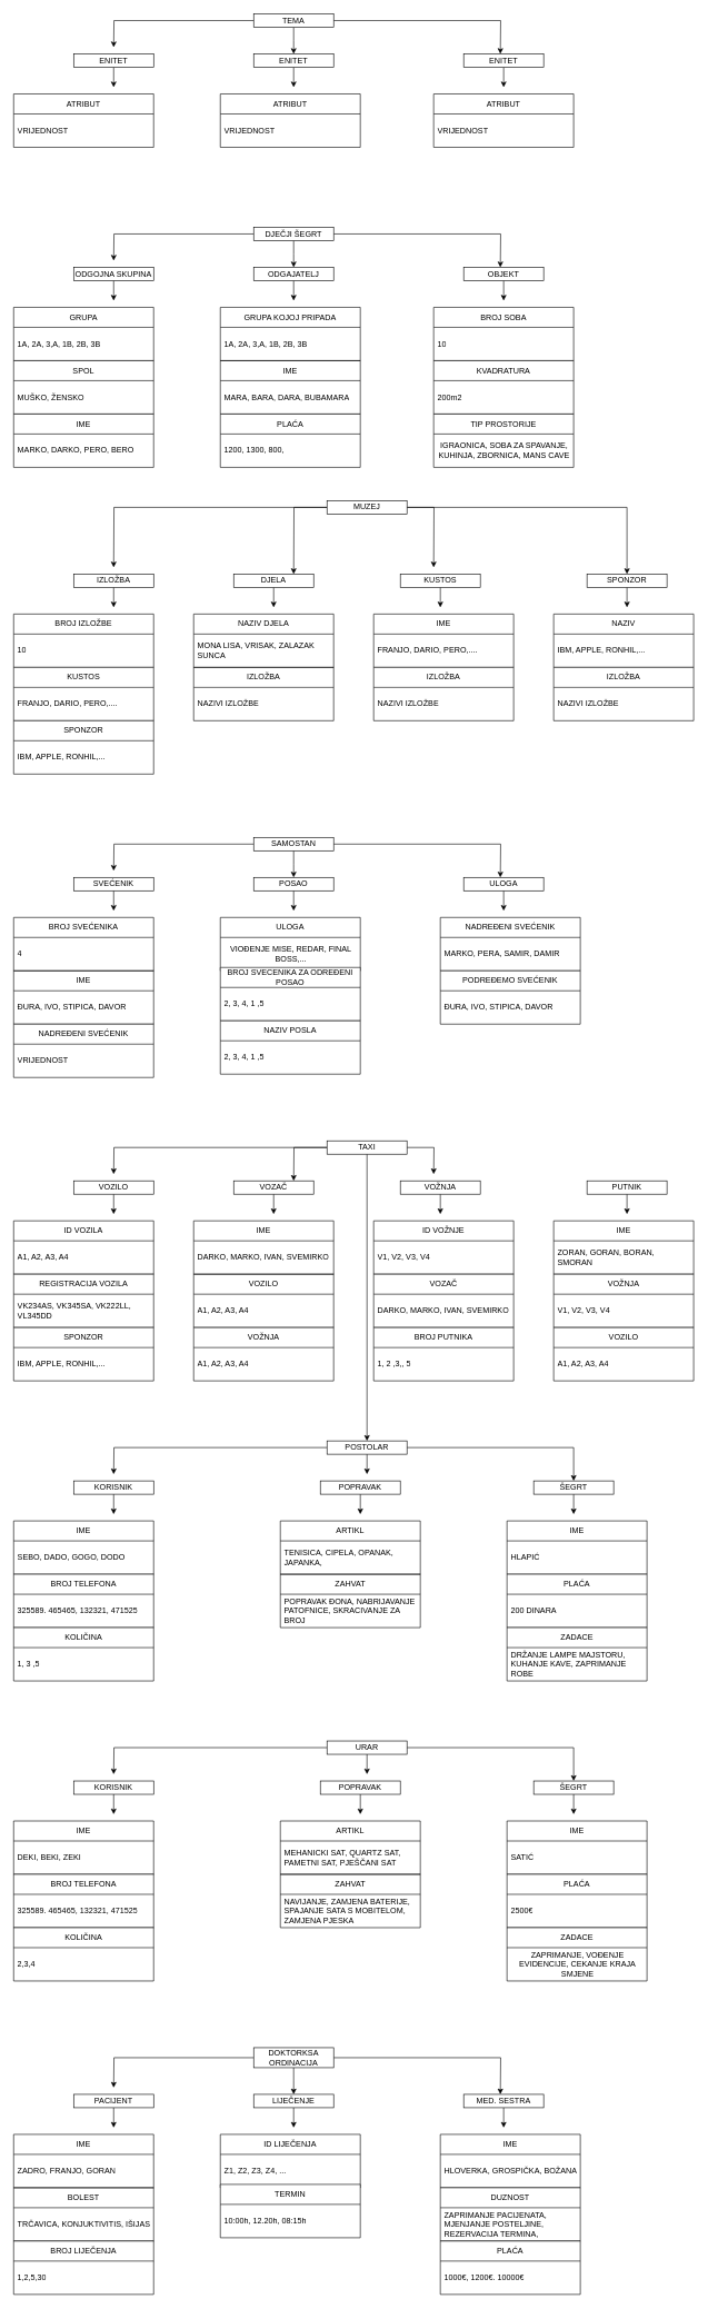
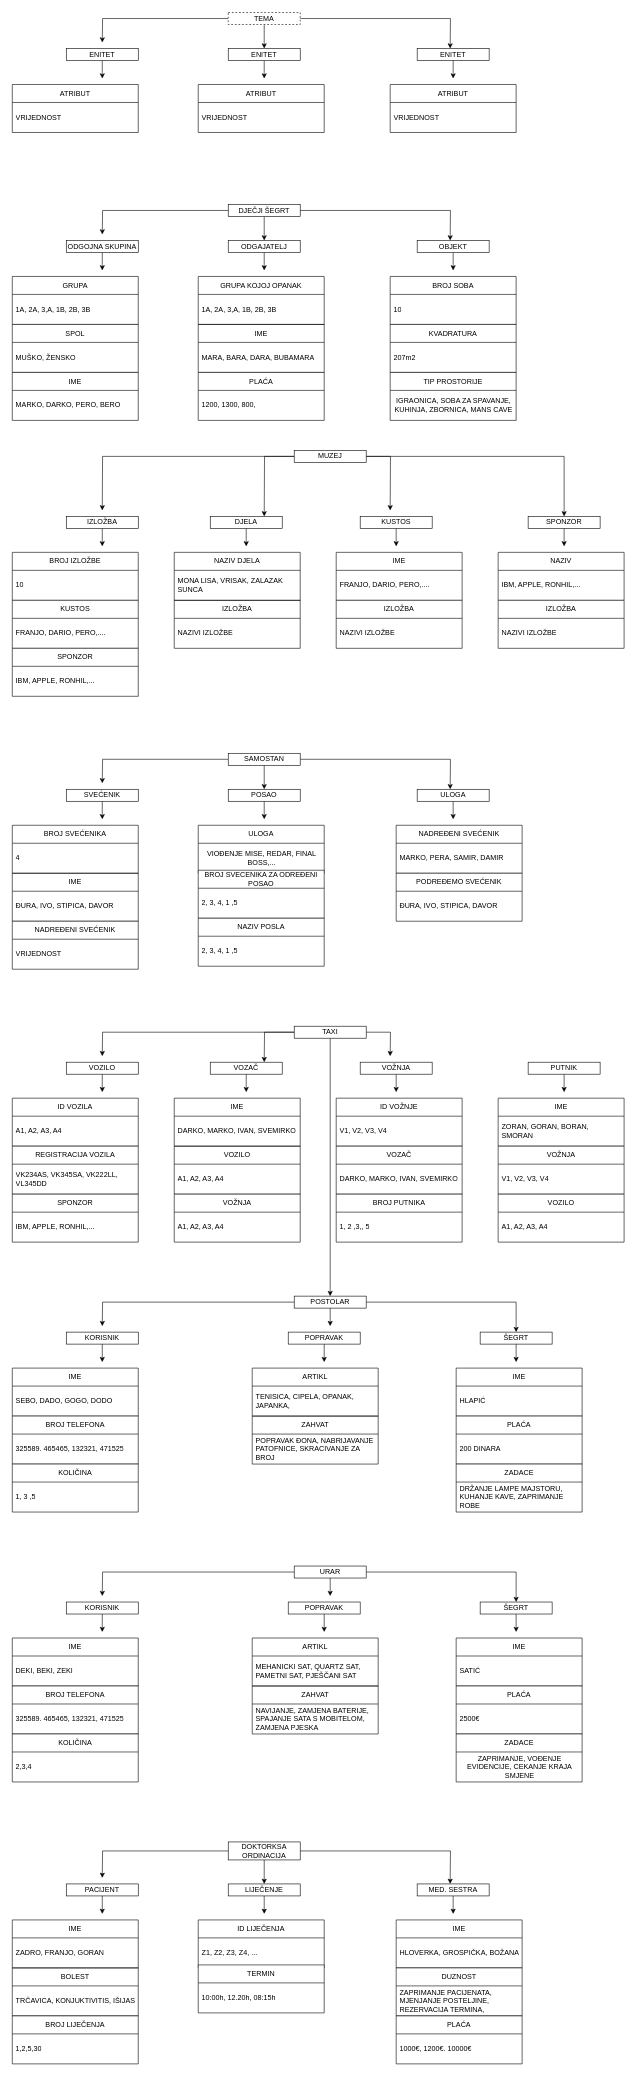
- <mxCell id="7" value="TEMA" style="rounded=0;whiteSpace=wrap;html=1;" vertex="1" parent="1"><mxGeometry x="380" y="20" width="120" height="20" as="geometry" /></mxCell>
+ <mxCell id="7" value="TEMA" style="rounded=0;whiteSpace=wrap;html=1;dashed=1;" vertex="1" parent="1"><mxGeometry x="380" y="20" width="120" height="20" as="geometry" /></mxCell>
- <mxCell id="40" value="GRUPA KOJOJ PRIPADA" style="swimlane;fontStyle=0;childLayout=stackLayout;horizontal=1;startSize=30;horizontalStack=0;resizeParent=1;resizeParentMax=0;resizeLast=0;collapsible=1;marginBottom=0;whiteSpace=wrap;html=1;" vertex="1" parent="1"><mxGeometry x="330" y="460" width="210" height="80" as="geometry"><mxRectangle x="50" y="160" width="90" height="30" as="alternateBounds" /></mxGeometry></mxCell>
+ <mxCell id="40" value="GRUPA KOJOJ OPANAK" style="swimlane;fontStyle=0;childLayout=stackLayout;horizontal=1;startSize=30;horizontalStack=0;resizeParent=1;resizeParentMax=0;resizeLast=0;collapsible=1;marginBottom=0;whiteSpace=wrap;html=1;" vertex="1" parent="1"><mxGeometry x="330" y="460" width="210" height="80" as="geometry"><mxRectangle x="50" y="160" width="90" height="30" as="alternateBounds" /></mxGeometry></mxCell>
- <mxCell id="43" value="&lt;span style=&quot;text-align: center;&quot;&gt;200m2&lt;/span&gt;" style="text;strokeColor=none;fillColor=none;align=left;verticalAlign=middle;spacingLeft=4;spacingRight=4;overflow=hidden;points=[[0,0.5],[1,0.5]];portConstraint=eastwest;rotatable=0;whiteSpace=wrap;html=1;" vertex="1" parent="42"><mxGeometry y="30" width="210" height="50" as="geometry" /></mxCell>
+ <mxCell id="43" value="&lt;span style=&quot;text-align: center;&quot;&gt;207m2&lt;/span&gt;" style="text;strokeColor=none;fillColor=none;align=left;verticalAlign=middle;spacingLeft=4;spacingRight=4;overflow=hidden;points=[[0,0.5],[1,0.5]];portConstraint=eastwest;rotatable=0;whiteSpace=wrap;html=1;" vertex="1" parent="42"><mxGeometry y="30" width="210" height="50" as="geometry" /></mxCell>
